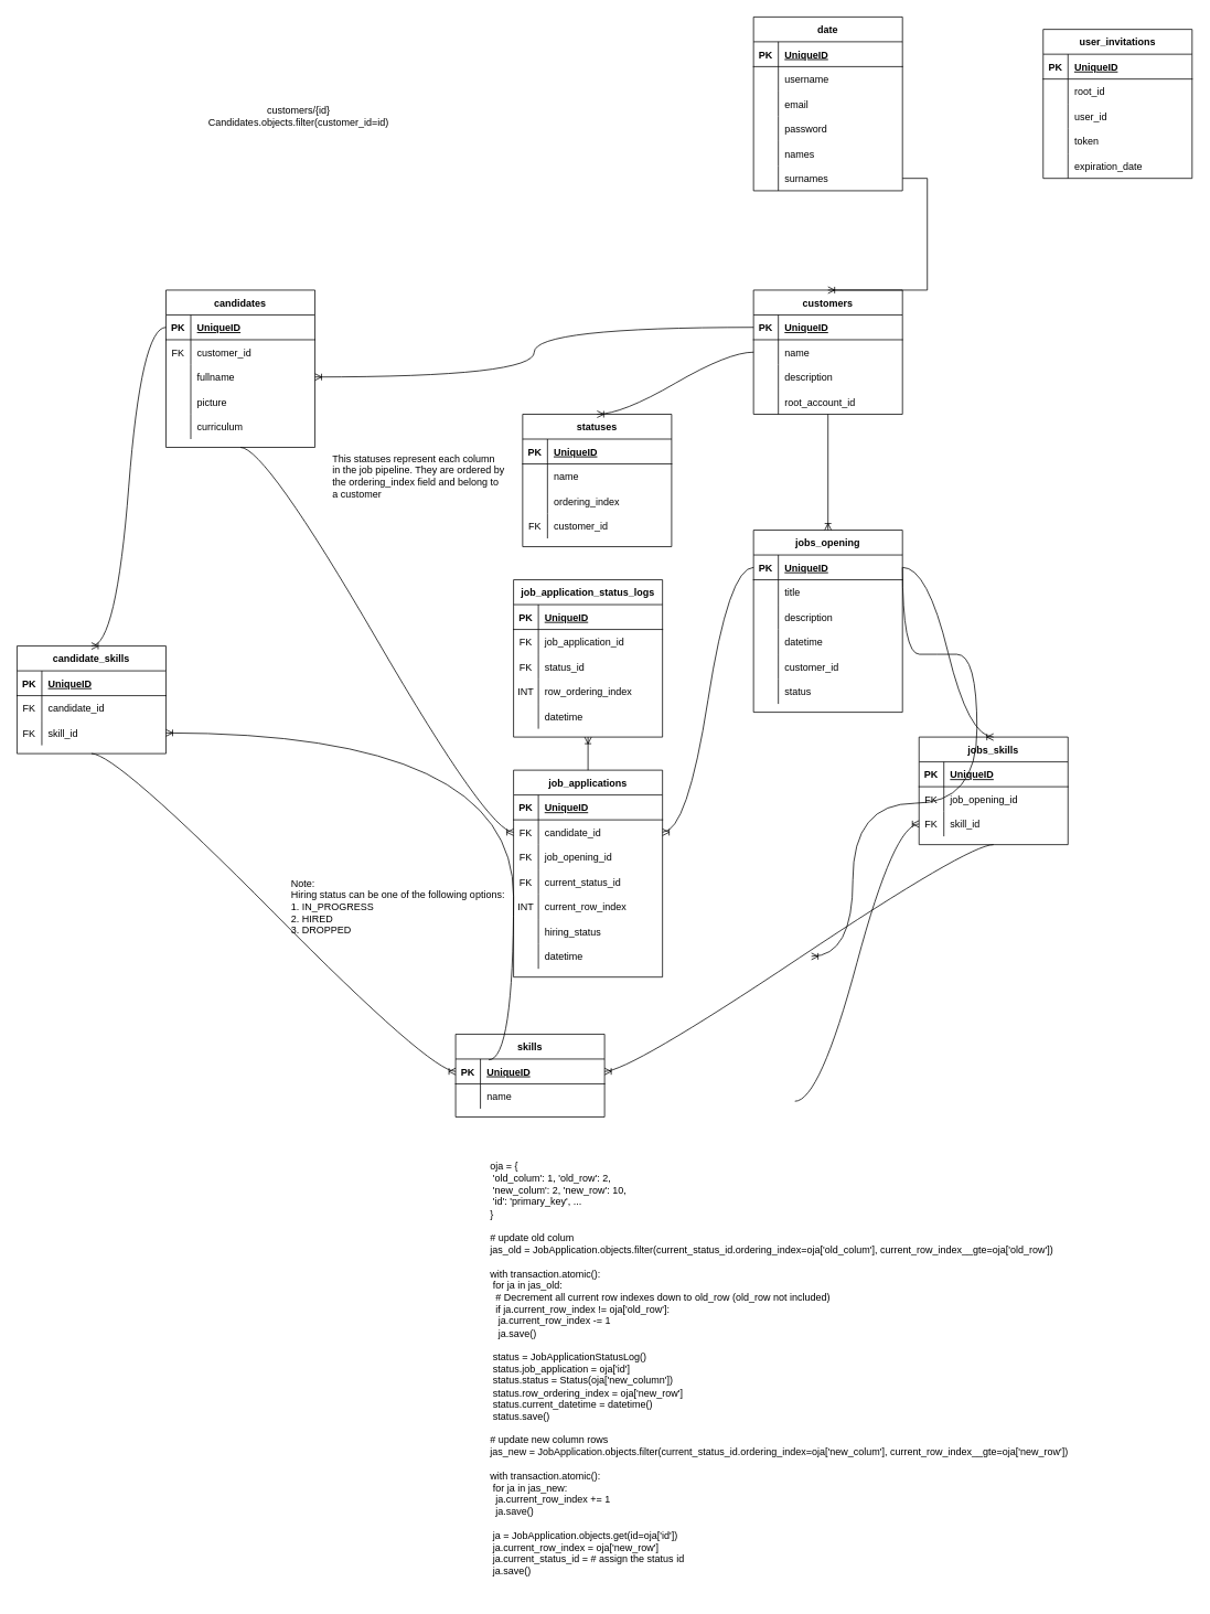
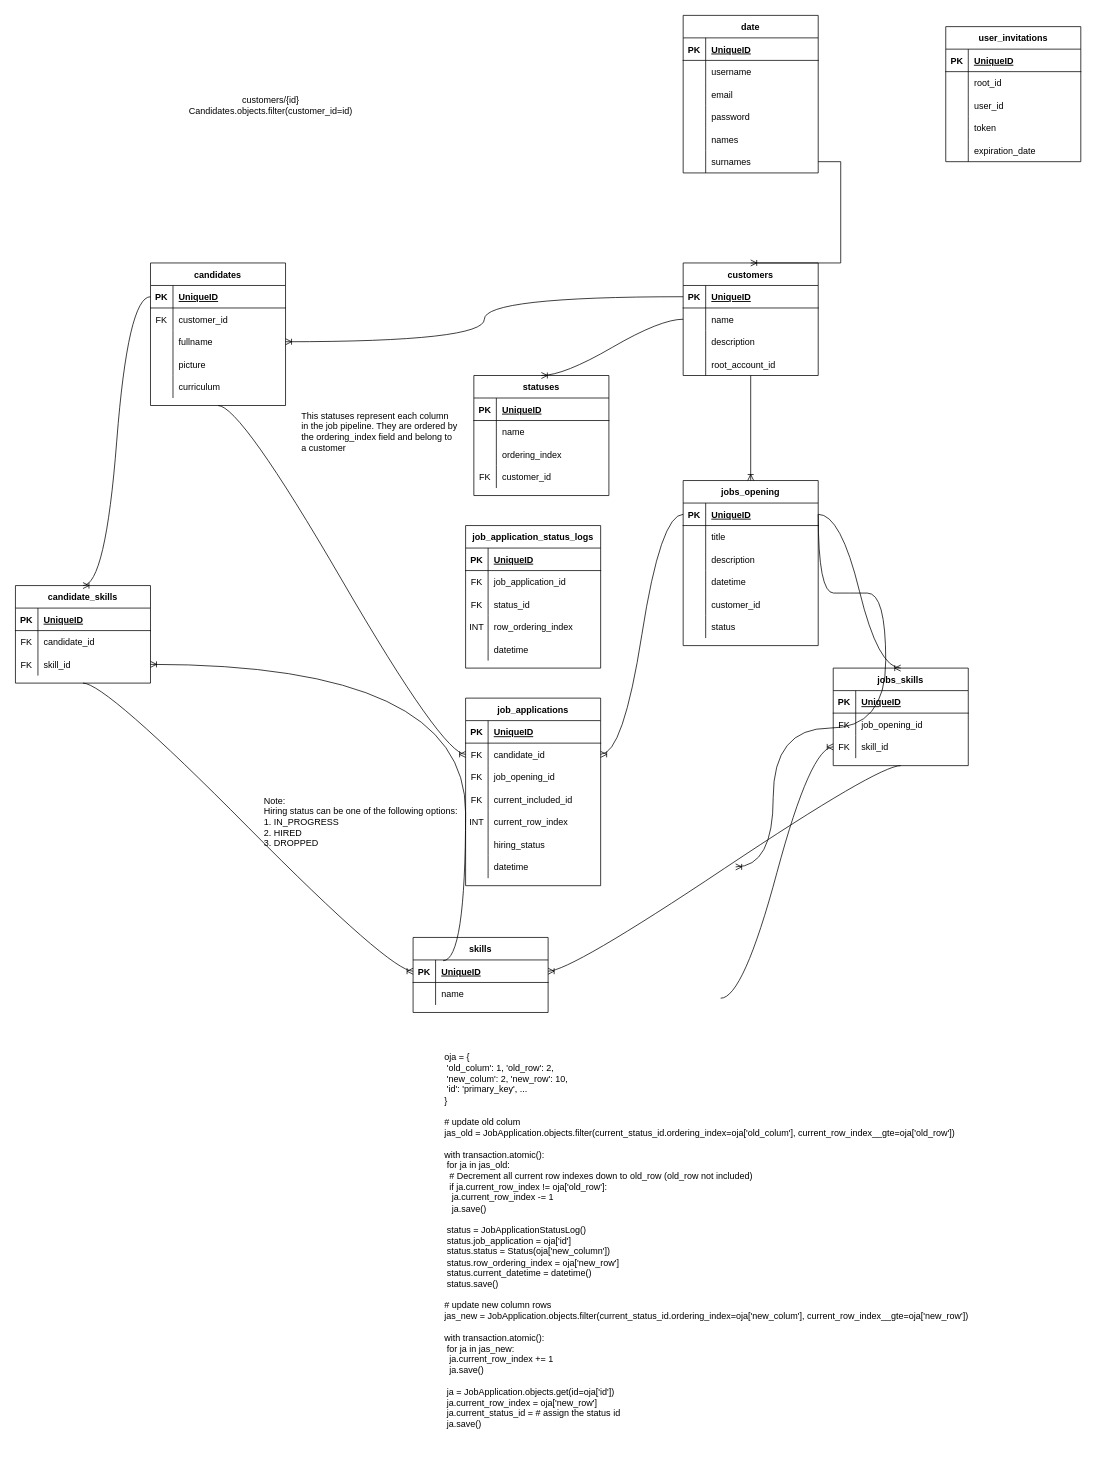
- <mxCell id="177" value="" style="fontSize=12;html=1;endArrow=ERoneToMany;rounded=0;exitX=0.5;exitY=0;exitDx=0;exitDy=0;entryX=0.5;entryY=1;entryDx=0;entryDy=0;" parent="1" source="147" target="90" edge="1"><mxGeometry width="100" height="100" relative="1" as="geometry"><mxPoint x="680" y="910" as="sourcePoint" /><mxPoint x="780" y="810" as="targetPoint" /></mxGeometry></mxCell>
- <mxCell id="159" value="current_status_id" style="shape=partialRectangle;connectable=0;fillColor=none;top=0;left=0;bottom=0;right=0;align=left;spacingLeft=6;overflow=hidden;" parent="157" vertex="1"><mxGeometry x="30" width="150" height="30" as="geometry"><mxRectangle width="150" height="30" as="alternateBounds" /></mxGeometry></mxCell>
+ <mxCell id="159" value="current_included_id" style="shape=partialRectangle;connectable=0;fillColor=none;top=0;left=0;bottom=0;right=0;align=left;spacingLeft=6;overflow=hidden;" parent="157" vertex="1"><mxGeometry x="30" width="150" height="30" as="geometry"><mxRectangle width="150" height="30" as="alternateBounds" /></mxGeometry></mxCell>
